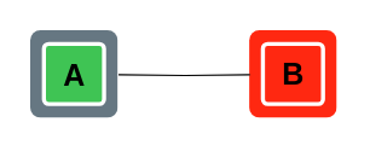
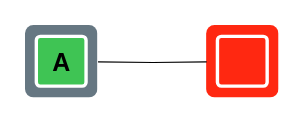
- <mxCell id="4" value="&lt;b&gt;&lt;font style=&quot;font-size: 20px&quot;&gt;B&lt;/font&gt;&lt;/b&gt;" style="text;html=1;strokeColor=none;fillColor=none;align=center;verticalAlign=middle;whiteSpace=wrap;rounded=0;" parent="2" vertex="1"><mxGeometry x="9" y="18" width="40" height="20" as="geometry" /></mxCell>
